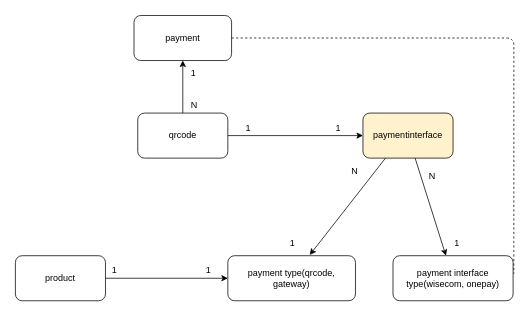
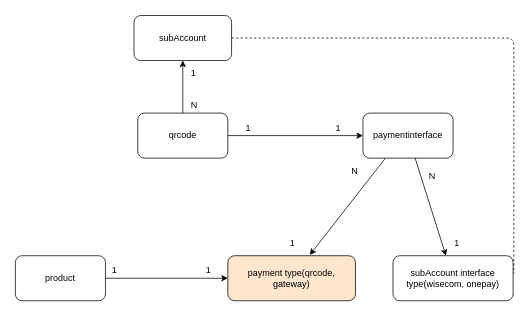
- <mxCell id="5" value="payment" style="rounded=1;whiteSpace=wrap;html=1;" vertex="1" parent="1"><mxGeometry x="178" y="20" width="130" height="60" as="geometry" /></mxCell>
+ <mxCell id="5" value="subAccount" style="rounded=1;whiteSpace=wrap;html=1;" vertex="1" parent="1"><mxGeometry x="178" y="20" width="130" height="60" as="geometry" /></mxCell>
- <mxCell id="7" value="paymentinterface" style="rounded=1;whiteSpace=wrap;html=1;fillColor=#fff2cc;" vertex="1" parent="1"><mxGeometry x="483" y="150" width="120" height="60" as="geometry" /></mxCell>
+ <mxCell id="7" value="paymentinterface" style="rounded=1;whiteSpace=wrap;html=1;" vertex="1" parent="1"><mxGeometry x="483" y="150" width="120" height="60" as="geometry" /></mxCell>
- <mxCell id="10" value="payment type(&lt;span style=&quot;text-align: left ; white-space: nowrap&quot;&gt;qrcode,&lt;/span&gt;&lt;br&gt;&lt;span style=&quot;text-align: left ; white-space: nowrap&quot;&gt;gateway&lt;/span&gt;)" style="rounded=1;whiteSpace=wrap;html=1;" vertex="1" parent="1"><mxGeometry x="303" y="340" width="170" height="60" as="geometry" /></mxCell>
+ <mxCell id="10" value="payment type(&lt;span style=&quot;text-align: left ; white-space: nowrap&quot;&gt;qrcode,&lt;/span&gt;&lt;br&gt;&lt;span style=&quot;text-align: left ; white-space: nowrap&quot;&gt;gateway&lt;/span&gt;)" style="rounded=1;whiteSpace=wrap;html=1;fillColor=#ffe6cc;" vertex="1" parent="1"><mxGeometry x="303" y="340" width="170" height="60" as="geometry" /></mxCell>
- <mxCell id="14" value="payment interface type(wisecom, onepay)" style="rounded=1;whiteSpace=wrap;html=1;" vertex="1" parent="1"><mxGeometry x="523" y="340" width="160" height="60" as="geometry" /></mxCell>
+ <mxCell id="14" value="subAccount interface type(wisecom, onepay)" style="rounded=1;whiteSpace=wrap;html=1;" vertex="1" parent="1"><mxGeometry x="523" y="340" width="160" height="60" as="geometry" /></mxCell>
